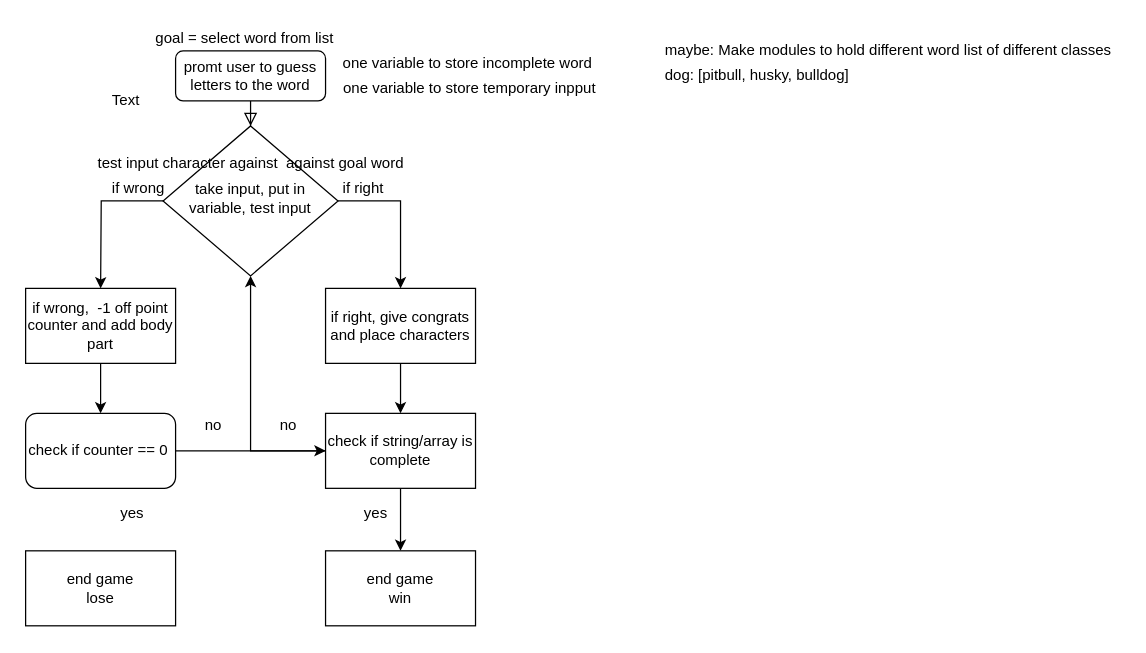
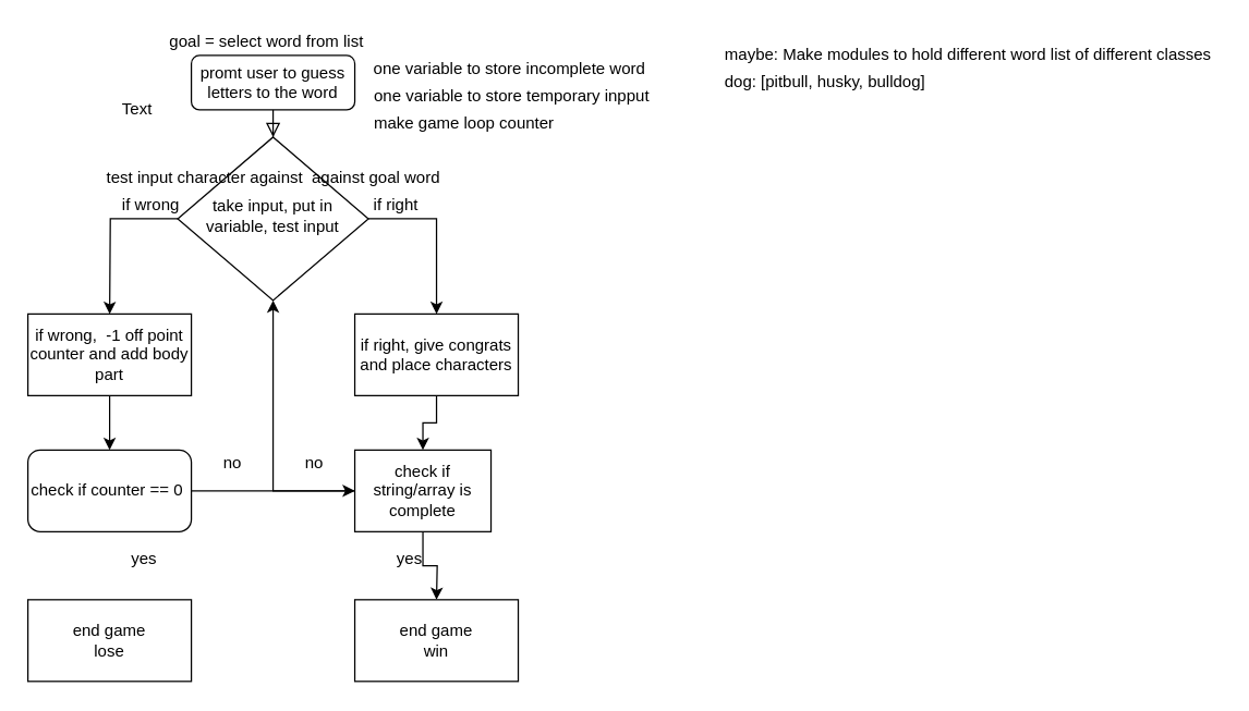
+ <mxCell id="32" value="make game loop counter" style="text;html=1;align=center;verticalAlign=middle;resizable=0;points=[];autosize=1;" vertex="1" parent="1"><mxGeometry x="265" y="80" width="150" height="20" as="geometry" /></mxCell>
- <mxCell id="20" value="check if string/array is complete" style="whiteSpace=wrap;html=1;" vertex="1" parent="1"><mxGeometry x="260" y="330" width="120" height="60" as="geometry" /></mxCell>
+ <mxCell id="20" value="check if string/array is complete" style="whiteSpace=wrap;html=1;" vertex="1" parent="1"><mxGeometry x="260" y="330" width="100" height="60" as="geometry" /></mxCell>
